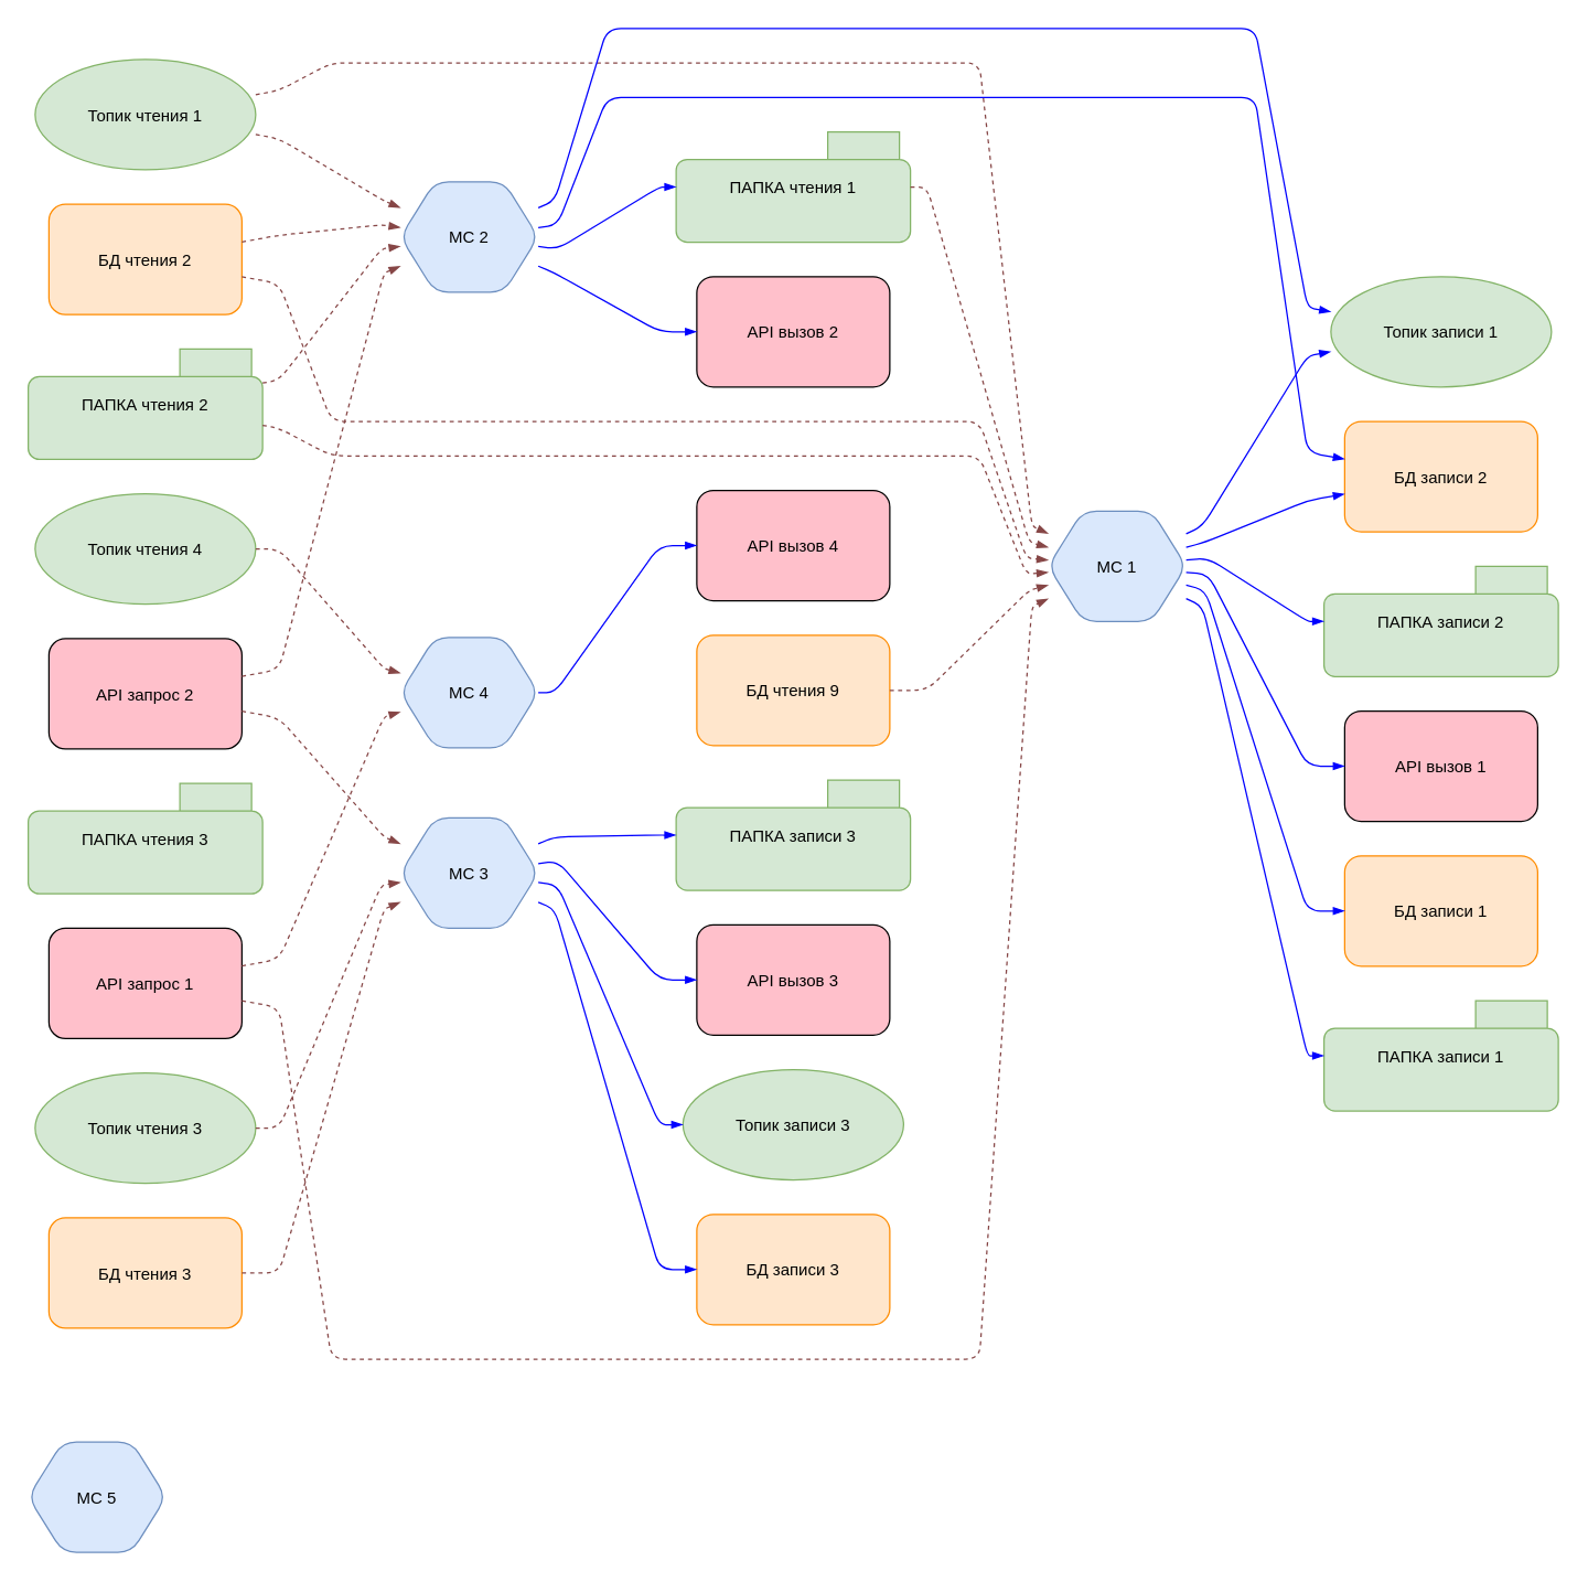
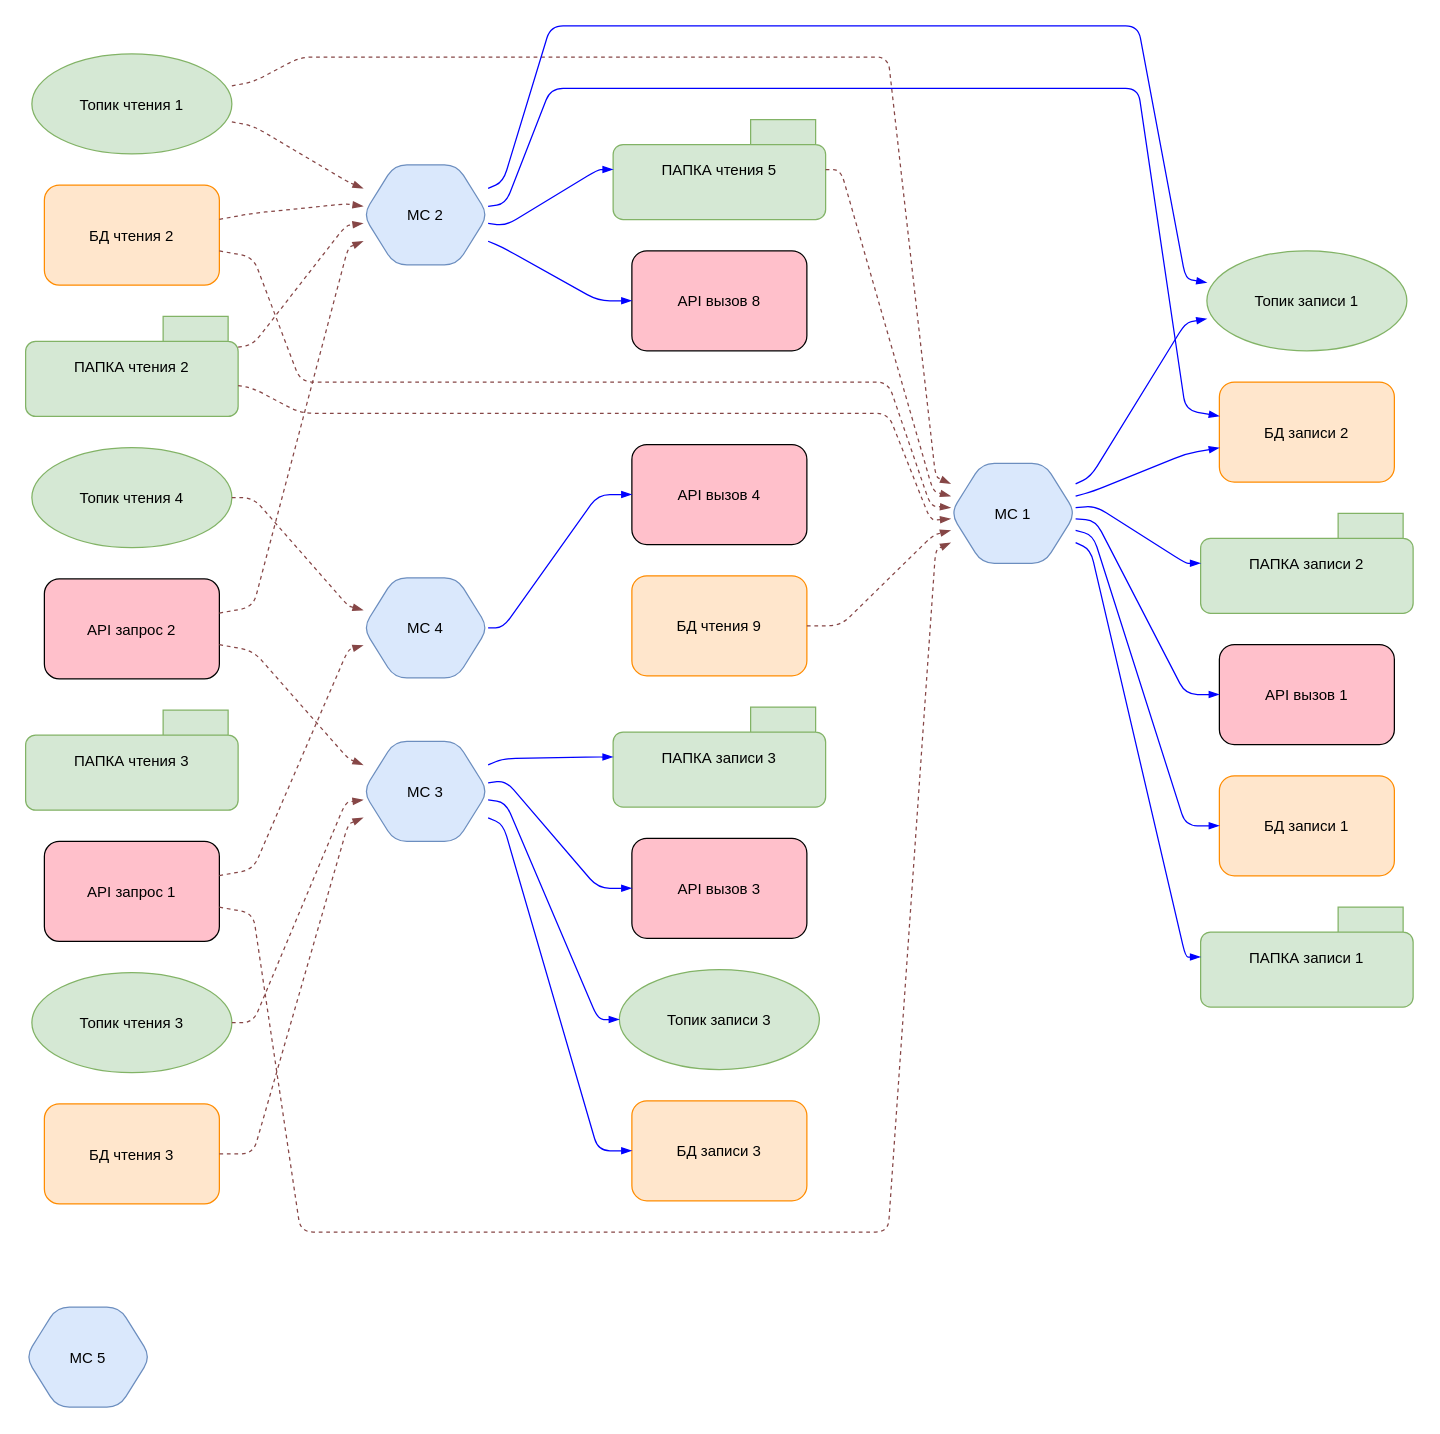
- <mxCell id="16" value="ПАПКА чтения 1" style="shape=folder;rounded=1;fillColor=#d5e8d4;strokeColor=#82b366;hyperlink=ПАПКА чтения 1;" vertex="1" parent="1"><mxGeometry x="490" y="95" width="170" height="80" as="geometry" /></mxCell>
+ <mxCell id="16" value="ПАПКА чтения 5" style="shape=folder;rounded=1;fillColor=#d5e8d4;strokeColor=#82b366;hyperlink=ПАПКА чтения 1;" vertex="1" parent="1"><mxGeometry x="490" y="95" width="170" height="80" as="geometry" /></mxCell>
- <mxCell id="20" value="API вызов 2" style="shape=square;rounded=1;fillColor=#FFC0CB;strokeColor=#000000;hyperlink=API вызов 2;" vertex="1" parent="1"><mxGeometry x="505" y="200" width="140" height="80" as="geometry" /></mxCell>
+ <mxCell id="20" value="API вызов 8" style="shape=square;rounded=1;fillColor=#FFC0CB;strokeColor=#000000;hyperlink=API вызов 2;" vertex="1" parent="1"><mxGeometry x="505" y="200" width="140" height="80" as="geometry" /></mxCell>
